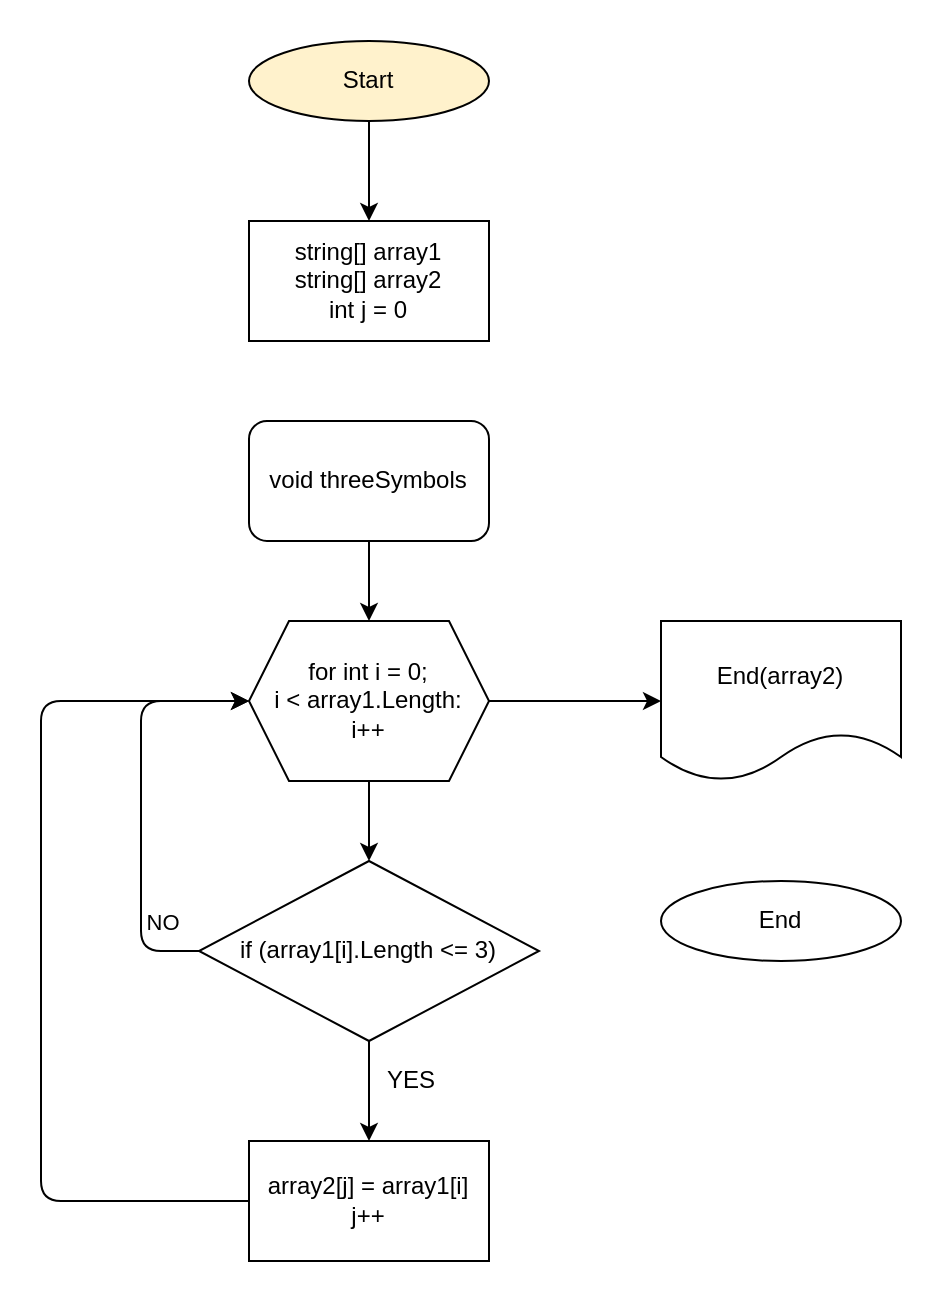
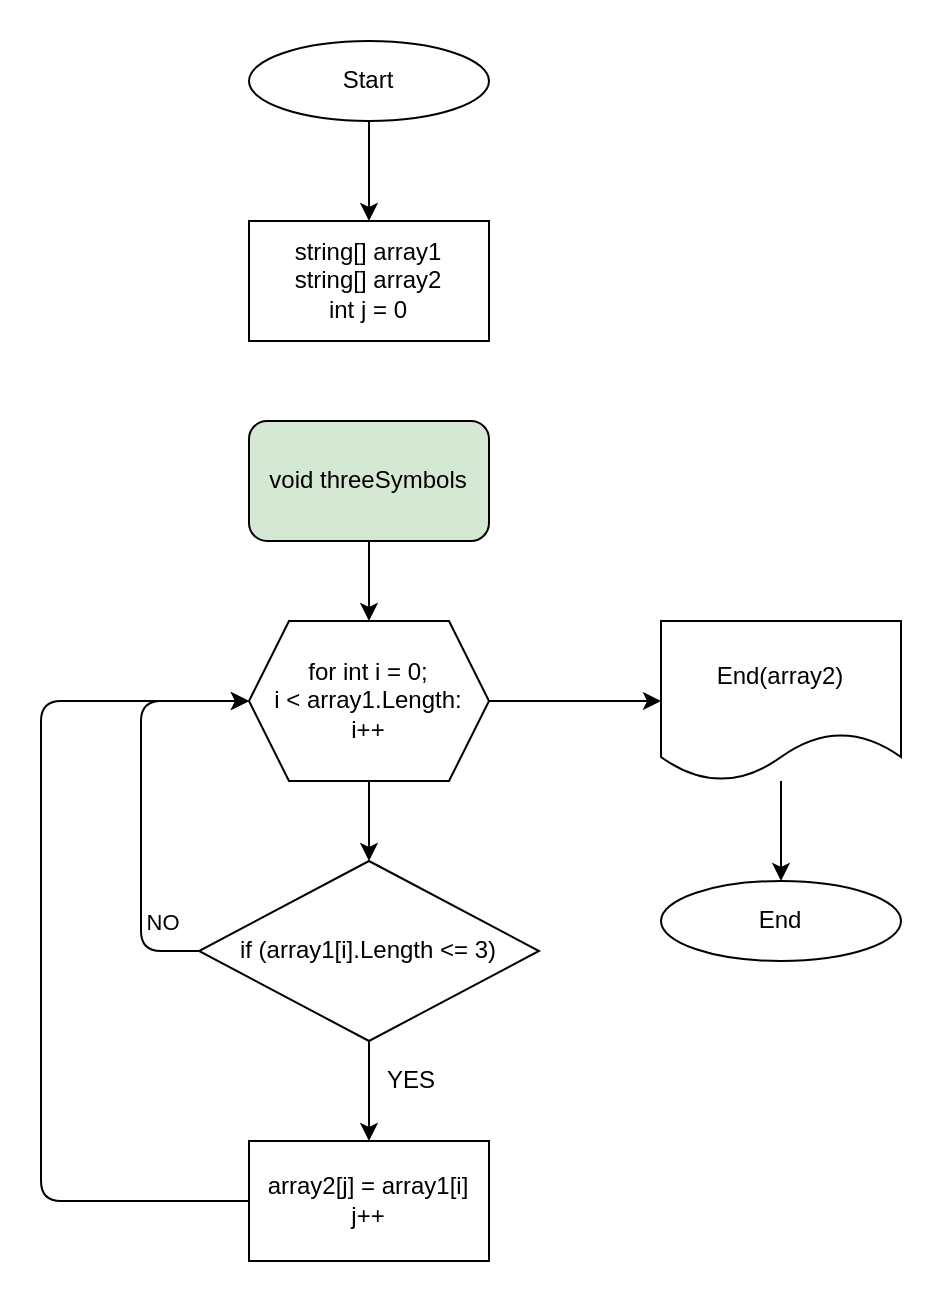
- <mxCell id="3" value="Start" style="ellipse;whiteSpace=wrap;html=1;fillColor=#fff2cc;" vertex="1" parent="1"><mxGeometry x="124" y="20" width="120" height="40" as="geometry" /></mxCell>
+ <mxCell id="3" value="Start" style="ellipse;whiteSpace=wrap;html=1;" vertex="1" parent="1"><mxGeometry x="124" y="20" width="120" height="40" as="geometry" /></mxCell>
- <mxCell id="6" value="void threeSymbols" style="rounded=1;whiteSpace=wrap;html=1;" vertex="1" parent="1"><mxGeometry x="124" y="210" width="120" height="60" as="geometry" /></mxCell>
+ <mxCell id="6" value="void threeSymbols" style="rounded=1;whiteSpace=wrap;html=1;fillColor=#d5e8d4;" vertex="1" parent="1"><mxGeometry x="124" y="210" width="120" height="60" as="geometry" /></mxCell>
+ <mxCell id="17" style="edgeStyle=none;html=1;" edge="1" parent="1" source="18" target="19"><mxGeometry relative="1" as="geometry"><mxPoint x="390" y="440" as="targetPoint" /></mxGeometry></mxCell>
